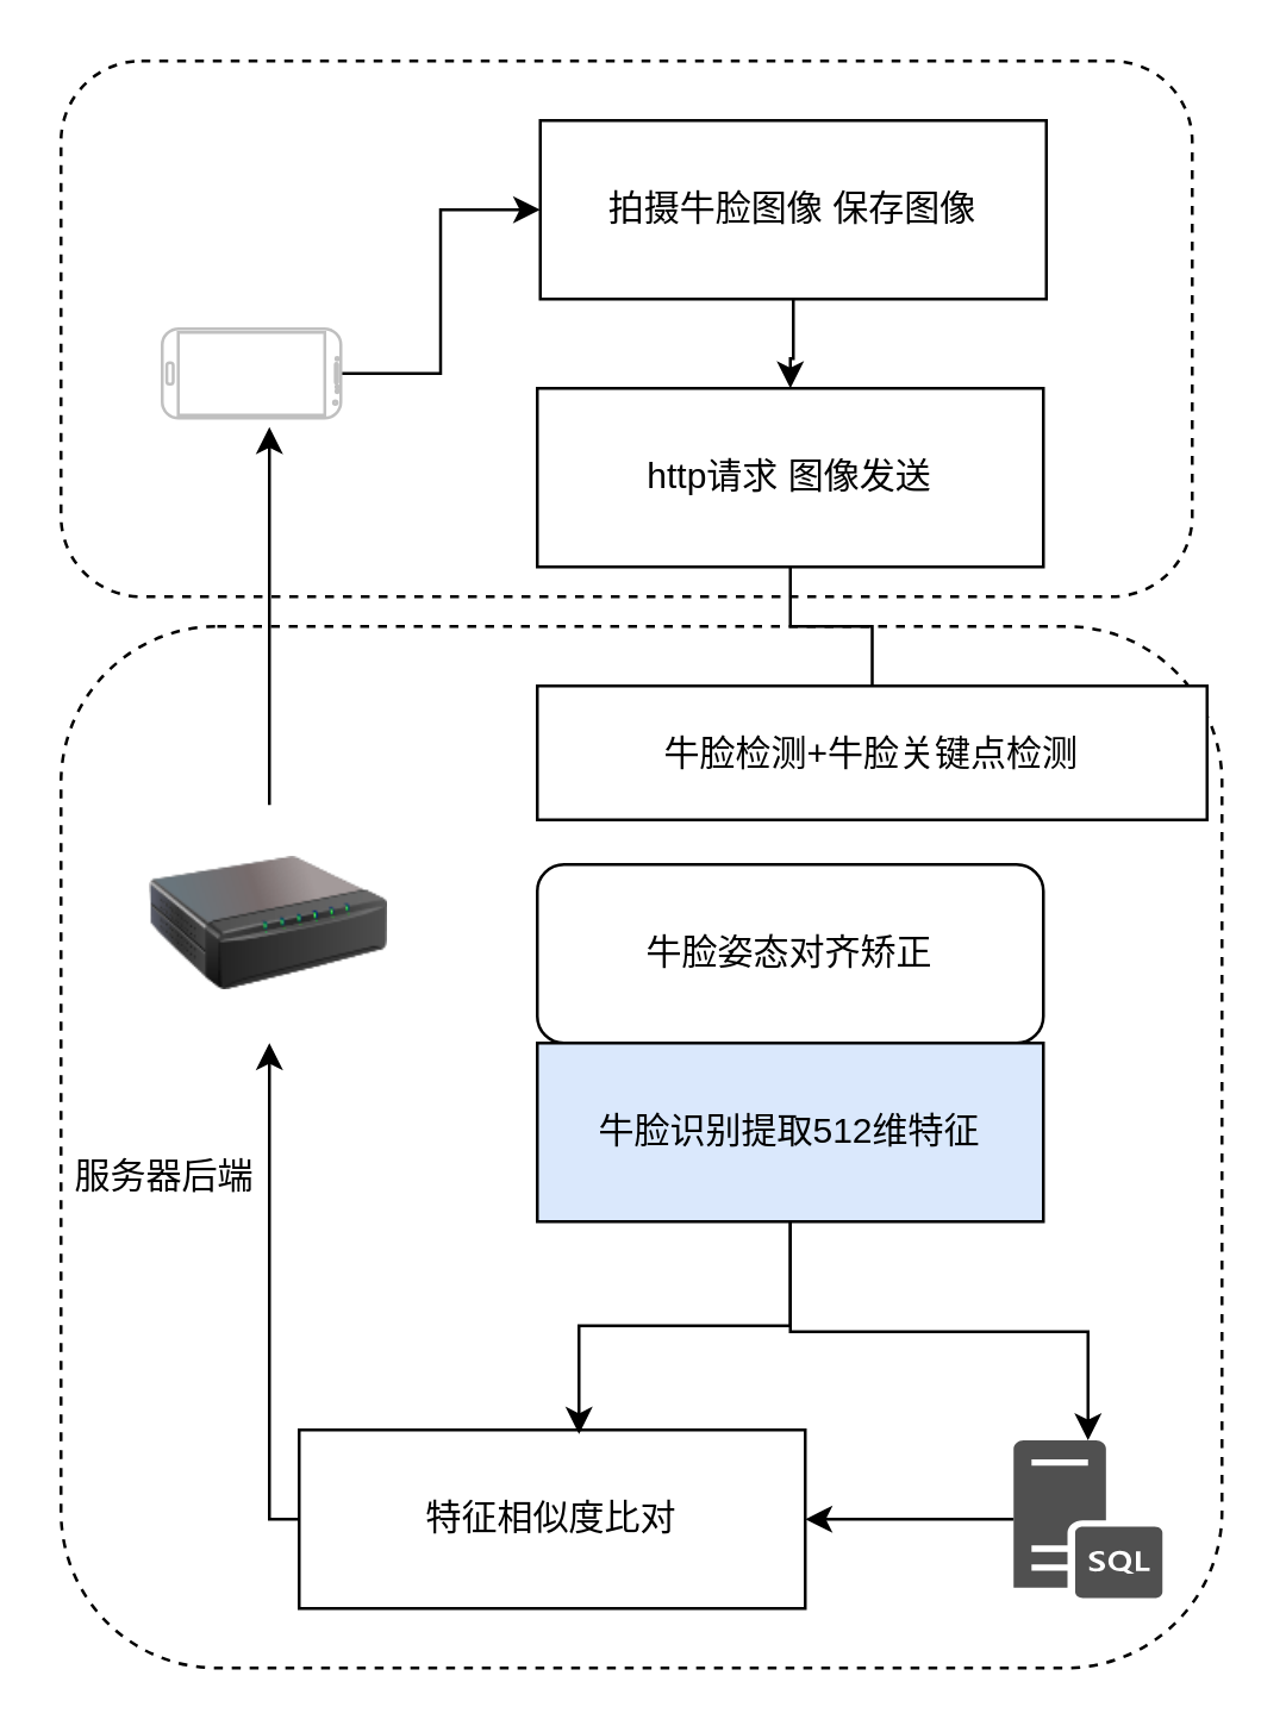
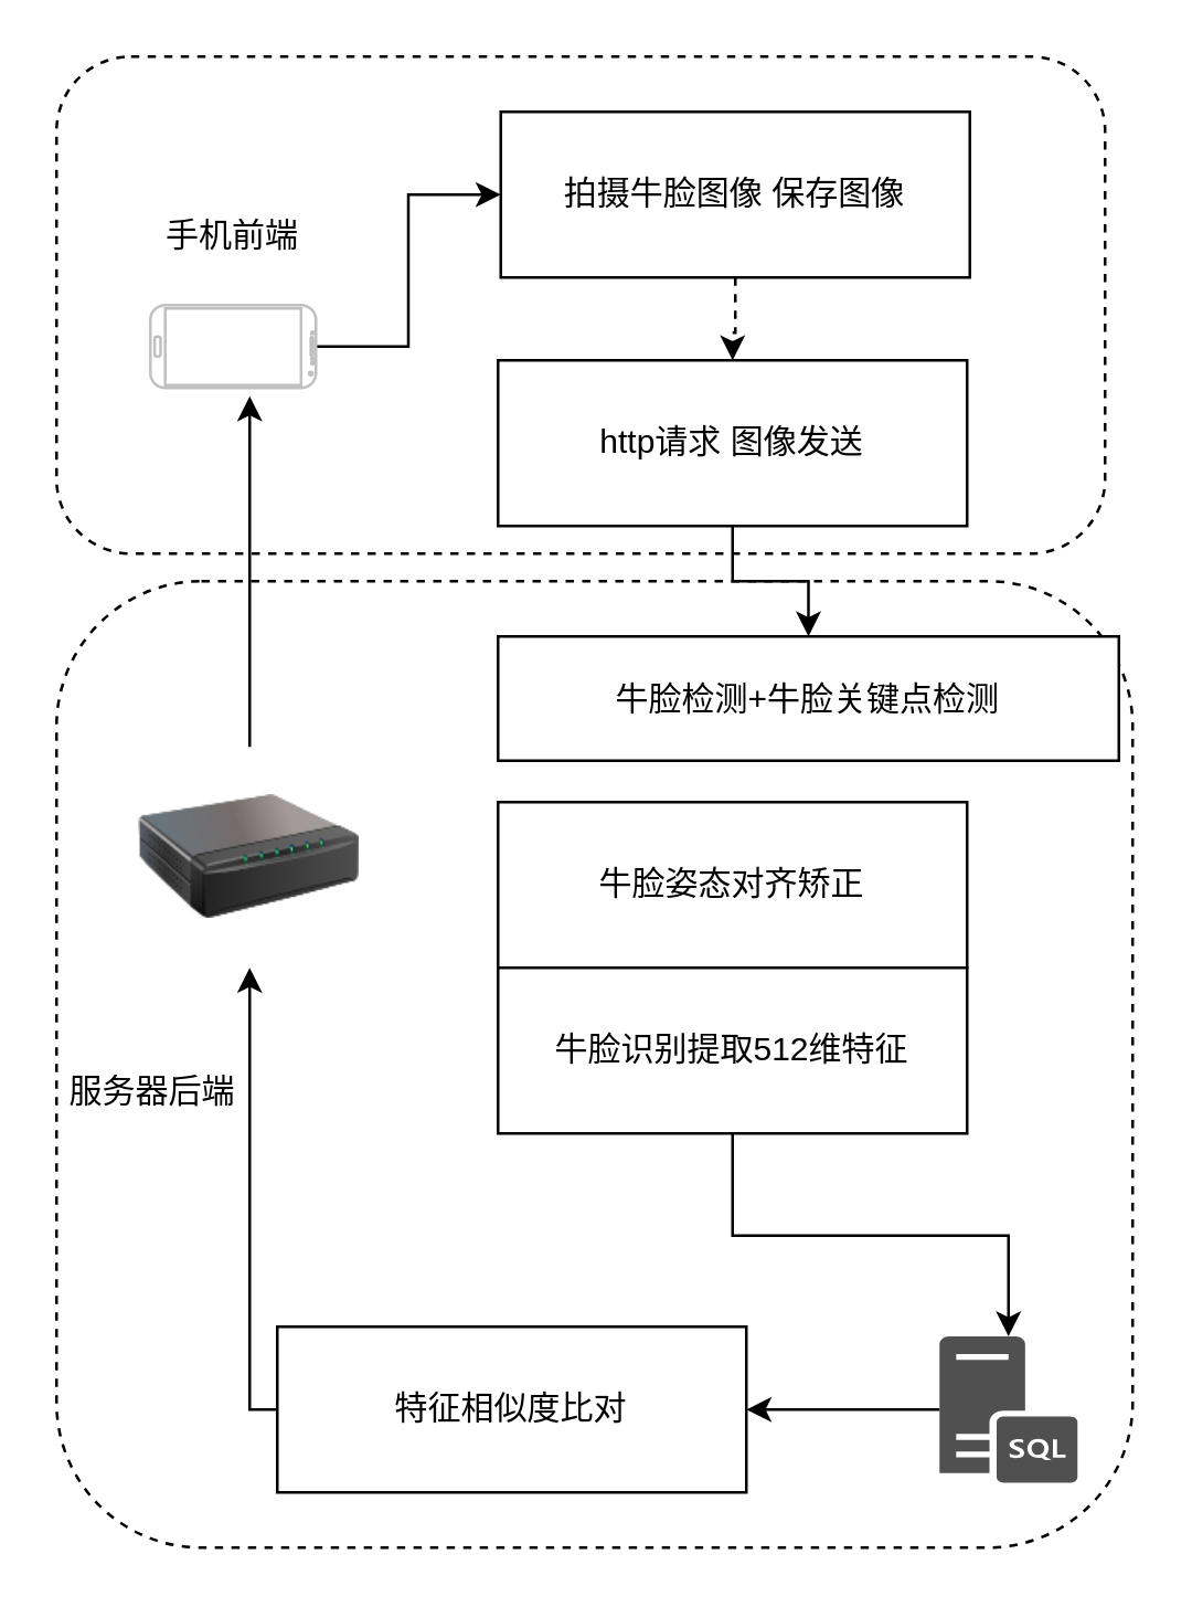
+ <mxCell id="21" value="手机前端" style="text;html=1;align=center;verticalAlign=middle;whiteSpace=wrap;rounded=0;" vertex="1" parent="1"><mxGeometry x="54" y="70" width="60" height="30" as="geometry" /></mxCell>
- <mxCell id="9" value="" style="edgeStyle=orthogonalEdgeStyle;rounded=0;orthogonalLoop=1;jettySize=auto;html=1;" edge="1" parent="1" source="10" target="12"><mxGeometry relative="1" as="geometry" /></mxCell>
+ <mxCell id="9" value="" style="edgeStyle=orthogonalEdgeStyle;rounded=0;orthogonalLoop=1;jettySize=auto;html=1;dashed=1;" edge="1" parent="1" source="10" target="12"><mxGeometry relative="1" as="geometry" /></mxCell>
- <mxCell id="11" style="edgeStyle=orthogonalEdgeStyle;rounded=0;orthogonalLoop=1;jettySize=auto;html=1;endArrow=none;" edge="1" parent="1" source="12" target="13"><mxGeometry relative="1" as="geometry" /></mxCell>
+ <mxCell id="11" style="edgeStyle=orthogonalEdgeStyle;rounded=0;orthogonalLoop=1;jettySize=auto;html=1;" edge="1" parent="1" source="12" target="13"><mxGeometry relative="1" as="geometry" /></mxCell>
- <mxCell id="14" value="牛脸姿态对齐矫正" style="whiteSpace=wrap;html=1;rounded=1;" vertex="1" parent="1"><mxGeometry x="180" y="290" width="170" height="60" as="geometry" /></mxCell>
+ <mxCell id="14" value="牛脸姿态对齐矫正" style="rounded=0;whiteSpace=wrap;html=1;" vertex="1" parent="1"><mxGeometry x="180" y="290" width="170" height="60" as="geometry" /></mxCell>
- <mxCell id="16" value="牛脸识别提取512维特征" style="rounded=0;whiteSpace=wrap;html=1;fillColor=#dae8fc;" vertex="1" parent="1"><mxGeometry x="180" y="350" width="170" height="60" as="geometry" /></mxCell>
+ <mxCell id="16" value="牛脸识别提取512维特征" style="rounded=0;whiteSpace=wrap;html=1;" vertex="1" parent="1"><mxGeometry x="180" y="350" width="170" height="60" as="geometry" /></mxCell>
- <mxCell id="19" style="edgeStyle=orthogonalEdgeStyle;rounded=0;orthogonalLoop=1;jettySize=auto;html=1;entryX=0.553;entryY=0.023;entryDx=0;entryDy=0;entryPerimeter=0;" edge="1" parent="1" source="16" target="18"><mxGeometry relative="1" as="geometry" /></mxCell>
